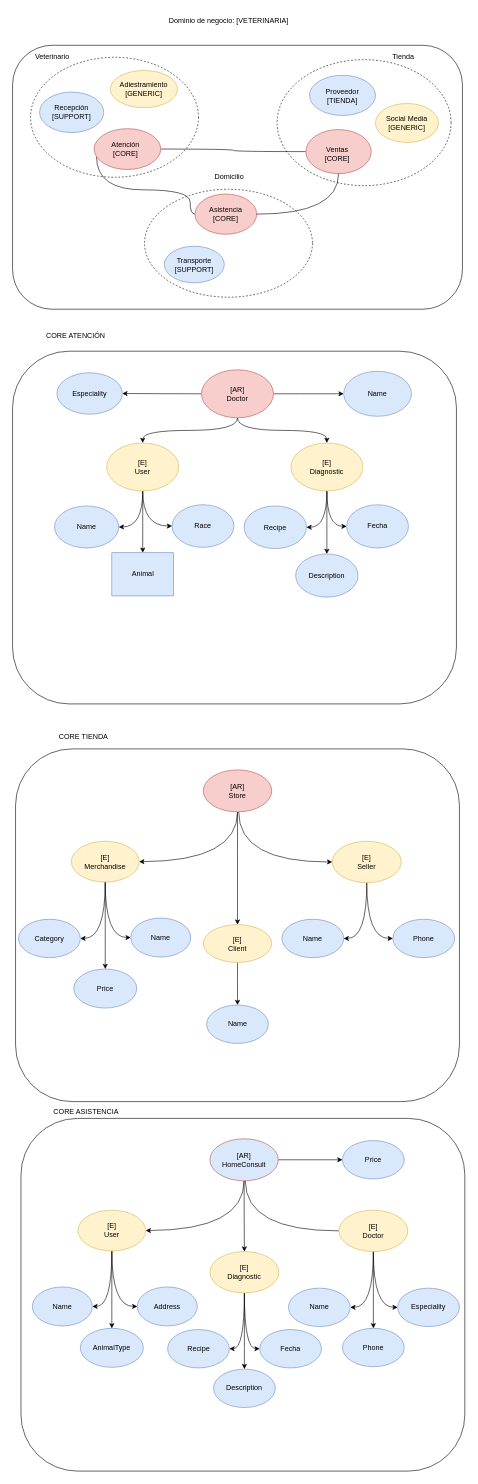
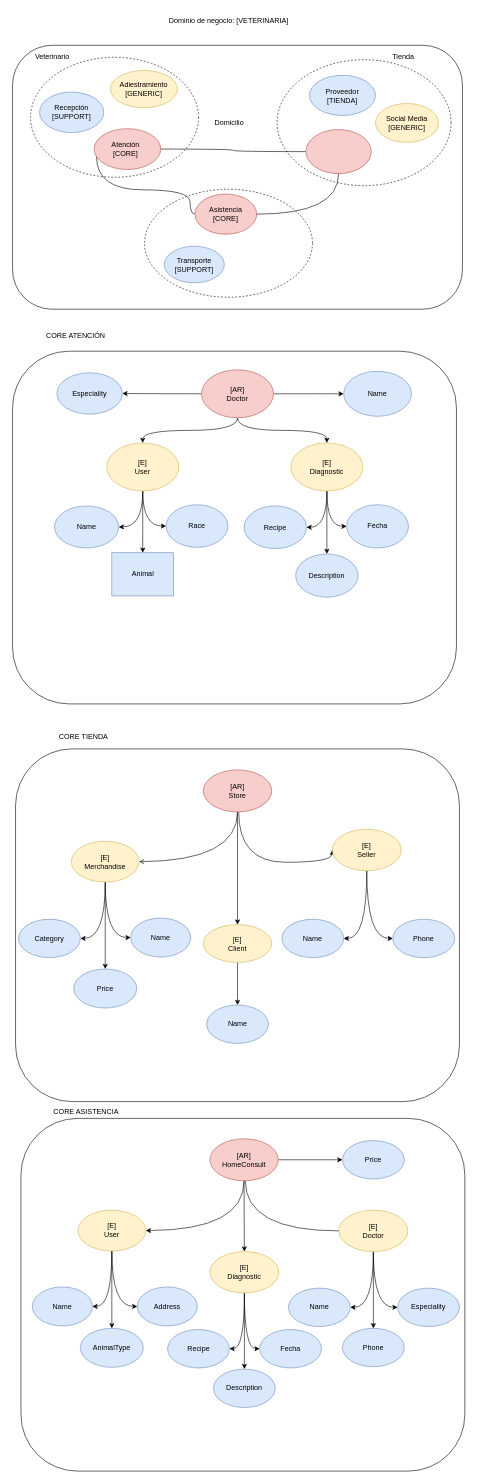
- <mxCell id="13" value="Ventas&lt;br&gt;[CORE]" style="text;html=1;resizable=0;autosize=1;align=center;verticalAlign=middle;points=[];fillColor=none;strokeColor=none;rounded=0;" vertex="1" parent="1"><mxGeometry x="531" y="235" width="59" height="41" as="geometry" /></mxCell>
- <mxCell id="32" value="Domicilio" style="text;html=1;resizable=0;autosize=1;align=center;verticalAlign=middle;points=[];fillColor=none;strokeColor=none;rounded=0;" vertex="1" parent="1"><mxGeometry x="347" y="282" width="67" height="26" as="geometry" /></mxCell>
+ <mxCell id="32" value="Domicilio" style="text;html=1;resizable=0;autosize=1;align=center;verticalAlign=middle;points=[];fillColor=none;strokeColor=none;rounded=0;" vertex="1" parent="1"><mxGeometry x="347" y="192" width="67" height="26" as="geometry" /></mxCell>
- <mxCell id="40" value="Race" style="ellipse;whiteSpace=wrap;align=center;html=1;fillColor=#dae8fc;strokeColor=#6c8ebf;" vertex="1" parent="1"><mxGeometry x="286" y="841" width="103" height="71" as="geometry" /></mxCell>
+ <mxCell id="40" value="Race" style="ellipse;whiteSpace=wrap;align=center;html=1;fillColor=#dae8fc;strokeColor=#6c8ebf;" vertex="1" parent="1"><mxGeometry x="276" y="841" width="103" height="71" as="geometry" /></mxCell>
- <mxCell id="47" style="edgeStyle=orthogonalEdgeStyle;curved=1;rounded=0;orthogonalLoop=1;jettySize=auto;html=1;entryX=1;entryY=0.5;entryDx=0;entryDy=0;endArrow=classic;endFill=1;" edge="1" parent="1" source="50" target="54"><mxGeometry relative="1" as="geometry"><Array as="points"><mxPoint x="395" y="1435" /></Array></mxGeometry></mxCell>
+ <mxCell id="47" style="edgeStyle=orthogonalEdgeStyle;curved=1;rounded=0;orthogonalLoop=1;jettySize=auto;html=1;entryX=1;entryY=0.5;entryDx=0;entryDy=0;endArrow=open;endFill=1;" edge="1" parent="1" source="50" target="54"><mxGeometry relative="1" as="geometry"><Array as="points"><mxPoint x="395" y="1435" /></Array></mxGeometry></mxCell>
- <mxCell id="57" value="[E]&lt;br&gt;Seller" style="ellipse;whiteSpace=wrap;align=center;html=1;fillColor=#fff2cc;strokeColor=#d6b656;" vertex="1" parent="1"><mxGeometry x="553" y="1402" width="115" height="69" as="geometry" /></mxCell>
+ <mxCell id="57" value="[E]&lt;br&gt;Seller" style="ellipse;whiteSpace=wrap;align=center;html=1;fillColor=#fff2cc;strokeColor=#d6b656;" vertex="1" parent="1"><mxGeometry x="553" y="1382" width="115" height="69" as="geometry" /></mxCell>
- <mxCell id="71" value="[AR]&lt;br&gt;HomeConsult" style="ellipse;whiteSpace=wrap;align=center;html=1;fillColor=#dae8fc;strokeColor=#b85450;" vertex="1" parent="1"><mxGeometry x="349" y="1898" width="114" height="70" as="geometry" /></mxCell>
+ <mxCell id="71" value="[AR]&lt;br&gt;HomeConsult" style="ellipse;whiteSpace=wrap;align=center;html=1;fillColor=#f8cecc;strokeColor=#b85450;" vertex="1" parent="1"><mxGeometry x="349" y="1898" width="114" height="70" as="geometry" /></mxCell>
